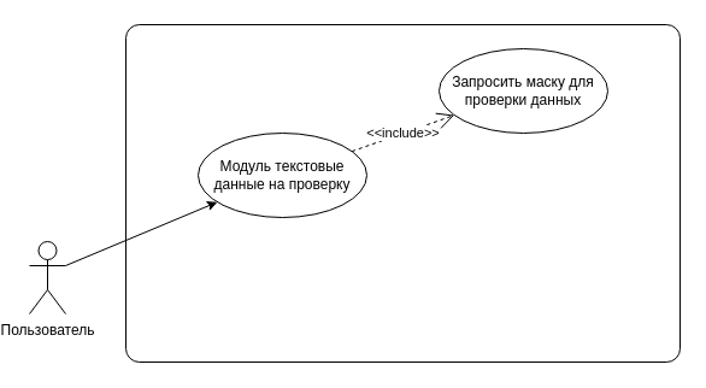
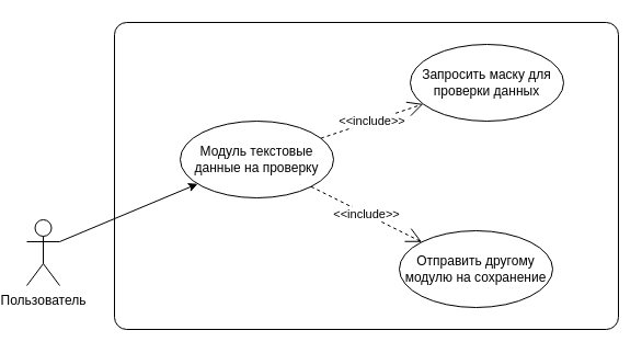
- <mxCell id="4" value="Запросить маску для проверки данных" style="ellipse;whiteSpace=wrap;html=1;" parent="2" vertex="1"><mxGeometry x="260" y="20" width="140" height="70" as="geometry" /></mxCell>
+ <mxCell id="4" value="Запросить маску для проверки данных" style="ellipse;whiteSpace=wrap;html=1;" parent="2" vertex="1"><mxGeometry x="270" y="20" width="140" height="70" as="geometry" /></mxCell>
+ <mxCell id="7" value="&amp;lt;&amp;lt;include&amp;gt;&amp;gt;" style="endArrow=open;endSize=12;dashed=1;html=1;rounded=0;" parent="2" source="3" target="6" edge="1"><mxGeometry width="160" relative="1" as="geometry"><mxPoint x="198" y="115" as="sourcePoint" /><mxPoint x="283" y="85" as="targetPoint" /></mxGeometry></mxCell>
+ <mxCell id="6" value="Отправить другому модулю на сохранение" style="ellipse;whiteSpace=wrap;html=1;" parent="2" vertex="1"><mxGeometry x="260" y="190" width="140" height="70" as="geometry" /></mxCell>
